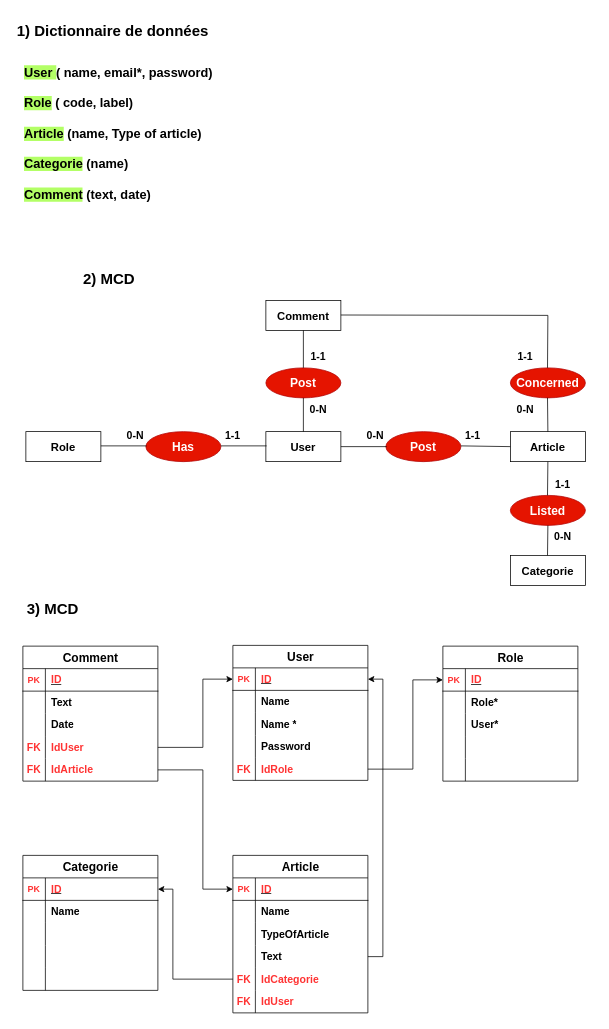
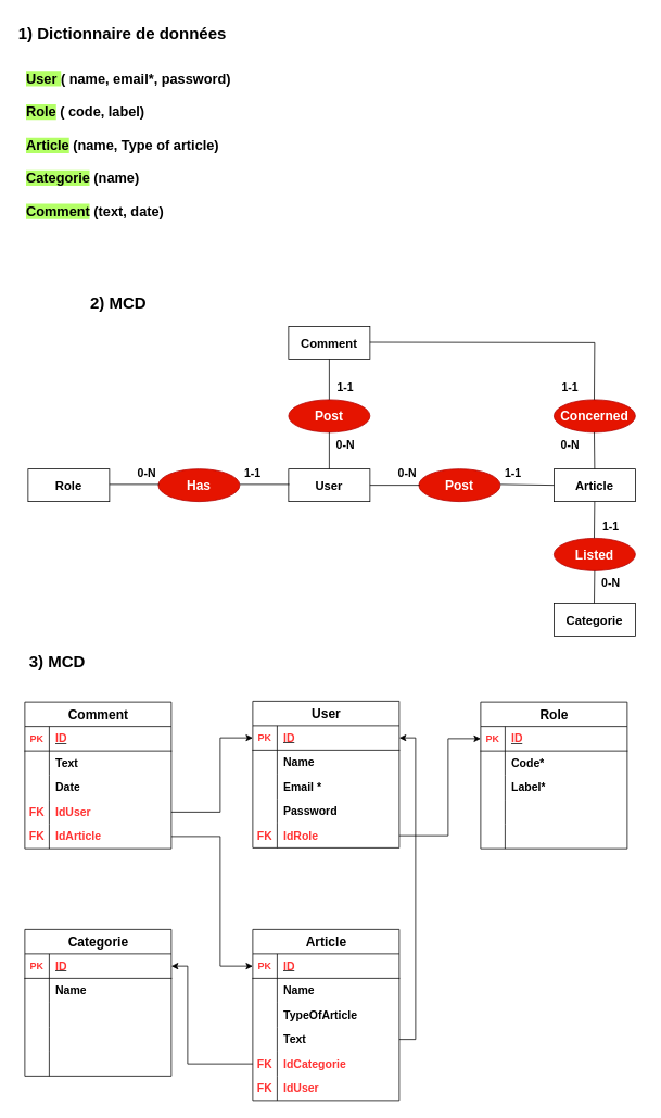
- <mxCell id="53" value="&lt;b&gt;&lt;font style=&quot;font-size: 14px;&quot;&gt;Role*&lt;/font&gt;&lt;/b&gt;" style="shape=partialRectangle;connectable=0;fillColor=none;top=0;left=0;bottom=0;right=0;align=left;spacingLeft=6;overflow=hidden;whiteSpace=wrap;html=1;" parent="51" vertex="1"><mxGeometry x="30" width="150" height="30" as="geometry"><mxRectangle width="150" height="30" as="alternateBounds" /></mxGeometry></mxCell>
+ <mxCell id="53" value="&lt;b&gt;&lt;font style=&quot;font-size: 14px;&quot;&gt;Code*&lt;/font&gt;&lt;/b&gt;" style="shape=partialRectangle;connectable=0;fillColor=none;top=0;left=0;bottom=0;right=0;align=left;spacingLeft=6;overflow=hidden;whiteSpace=wrap;html=1;" parent="51" vertex="1"><mxGeometry x="30" width="150" height="30" as="geometry"><mxRectangle width="150" height="30" as="alternateBounds" /></mxGeometry></mxCell>
- <mxCell id="40" value="&lt;font style=&quot;font-size: 14px;&quot;&gt;&lt;b&gt;Name *&lt;/b&gt;&lt;/font&gt;" style="shape=partialRectangle;connectable=0;fillColor=none;top=0;left=0;bottom=0;right=0;align=left;spacingLeft=6;overflow=hidden;whiteSpace=wrap;html=1;" parent="38" vertex="1"><mxGeometry x="30" width="150" height="30" as="geometry"><mxRectangle width="150" height="30" as="alternateBounds" /></mxGeometry></mxCell>
+ <mxCell id="40" value="&lt;font style=&quot;font-size: 14px;&quot;&gt;&lt;b&gt;Email *&lt;/b&gt;&lt;/font&gt;" style="shape=partialRectangle;connectable=0;fillColor=none;top=0;left=0;bottom=0;right=0;align=left;spacingLeft=6;overflow=hidden;whiteSpace=wrap;html=1;" parent="38" vertex="1"><mxGeometry x="30" width="150" height="30" as="geometry"><mxRectangle width="150" height="30" as="alternateBounds" /></mxGeometry></mxCell>
- <mxCell id="56" value="&lt;font style=&quot;font-size: 14px;&quot;&gt;&lt;b&gt;User*&lt;/b&gt;&lt;/font&gt;" style="shape=partialRectangle;connectable=0;fillColor=none;top=0;left=0;bottom=0;right=0;align=left;spacingLeft=6;overflow=hidden;whiteSpace=wrap;html=1;" parent="54" vertex="1"><mxGeometry x="30" width="150" height="30" as="geometry"><mxRectangle width="150" height="30" as="alternateBounds" /></mxGeometry></mxCell>
+ <mxCell id="56" value="&lt;font style=&quot;font-size: 14px;&quot;&gt;&lt;b&gt;Label*&lt;/b&gt;&lt;/font&gt;" style="shape=partialRectangle;connectable=0;fillColor=none;top=0;left=0;bottom=0;right=0;align=left;spacingLeft=6;overflow=hidden;whiteSpace=wrap;html=1;" parent="54" vertex="1"><mxGeometry x="30" width="150" height="30" as="geometry"><mxRectangle width="150" height="30" as="alternateBounds" /></mxGeometry></mxCell>
